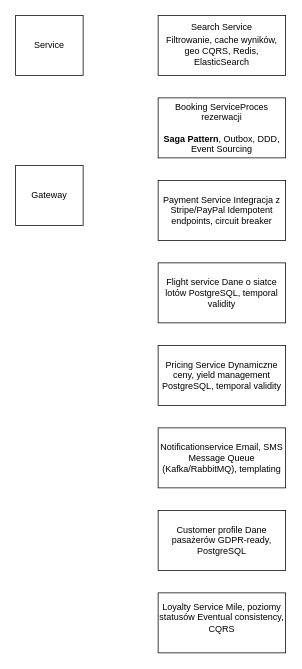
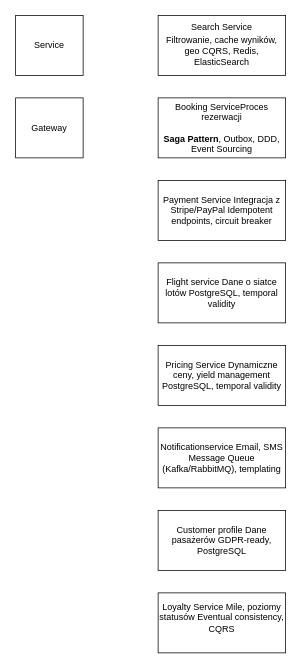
- <mxCell id="2" value="Gateway" style="rounded=0;whiteSpace=wrap;html=1;" vertex="1" parent="1"><mxGeometry x="20" y="220" width="90" height="80" as="geometry" /></mxCell>
+ <mxCell id="2" value="Gateway" style="rounded=0;whiteSpace=wrap;html=1;" vertex="1" parent="1"><mxGeometry x="20" y="130" width="90" height="80" as="geometry" /></mxCell>
